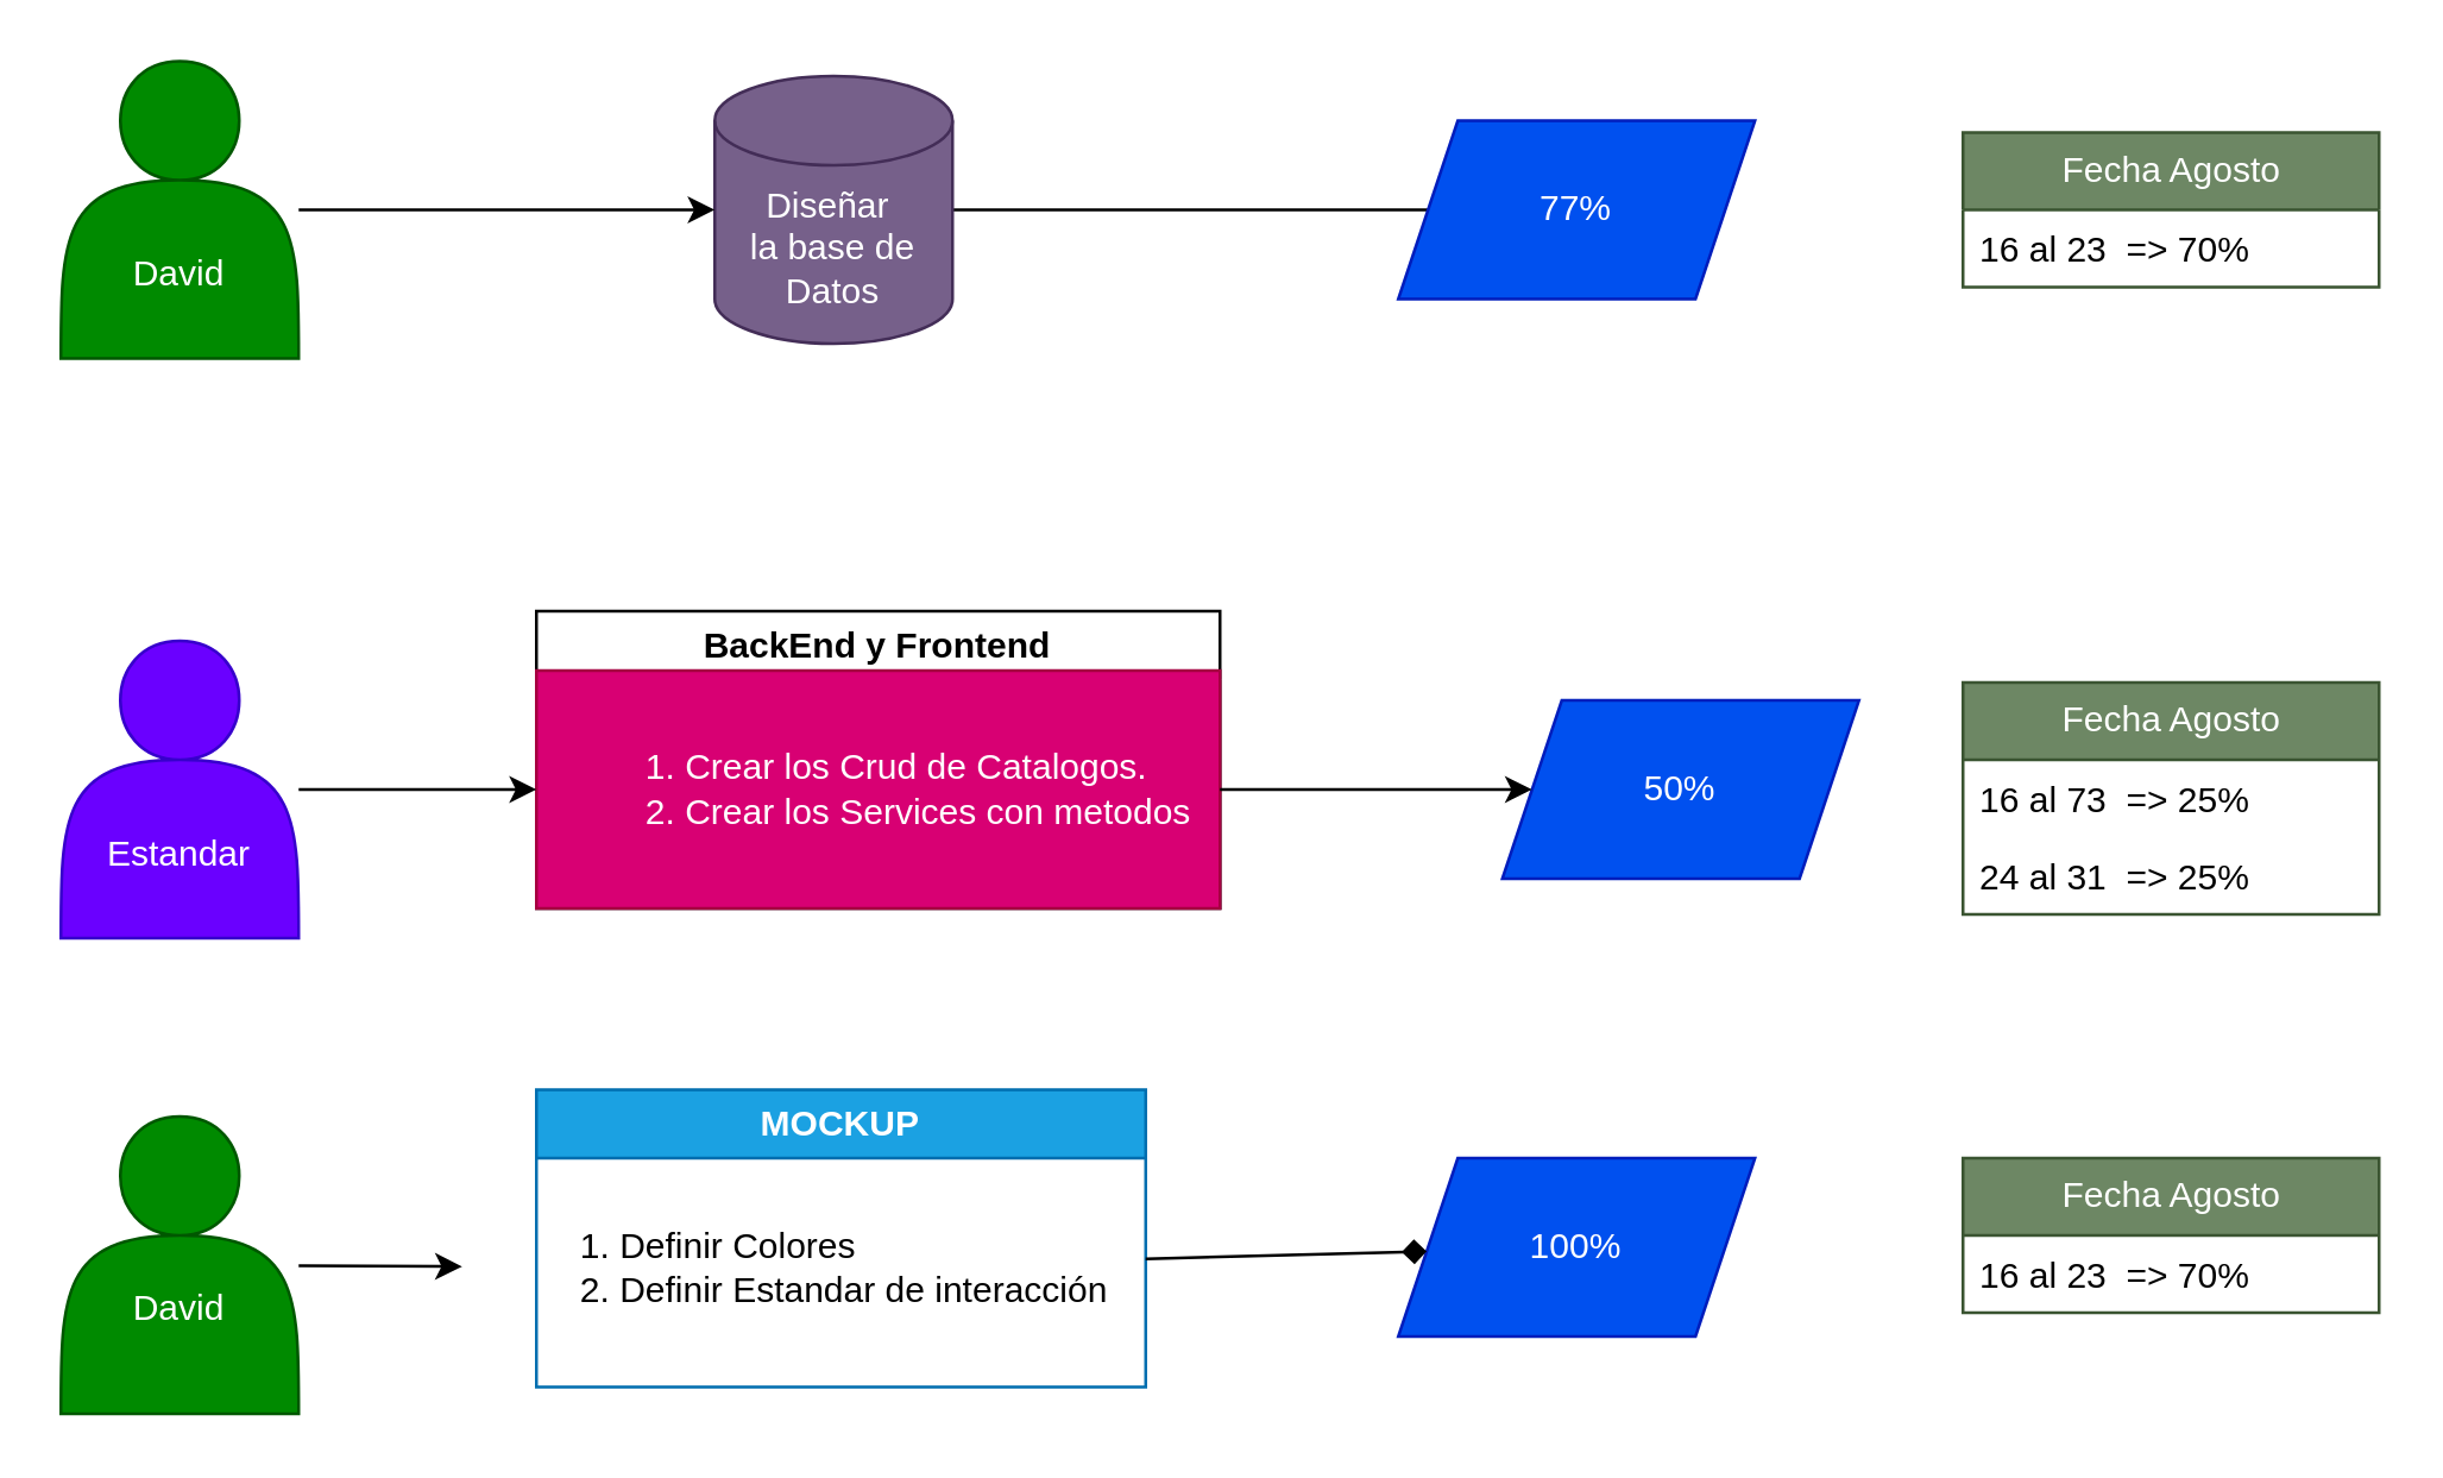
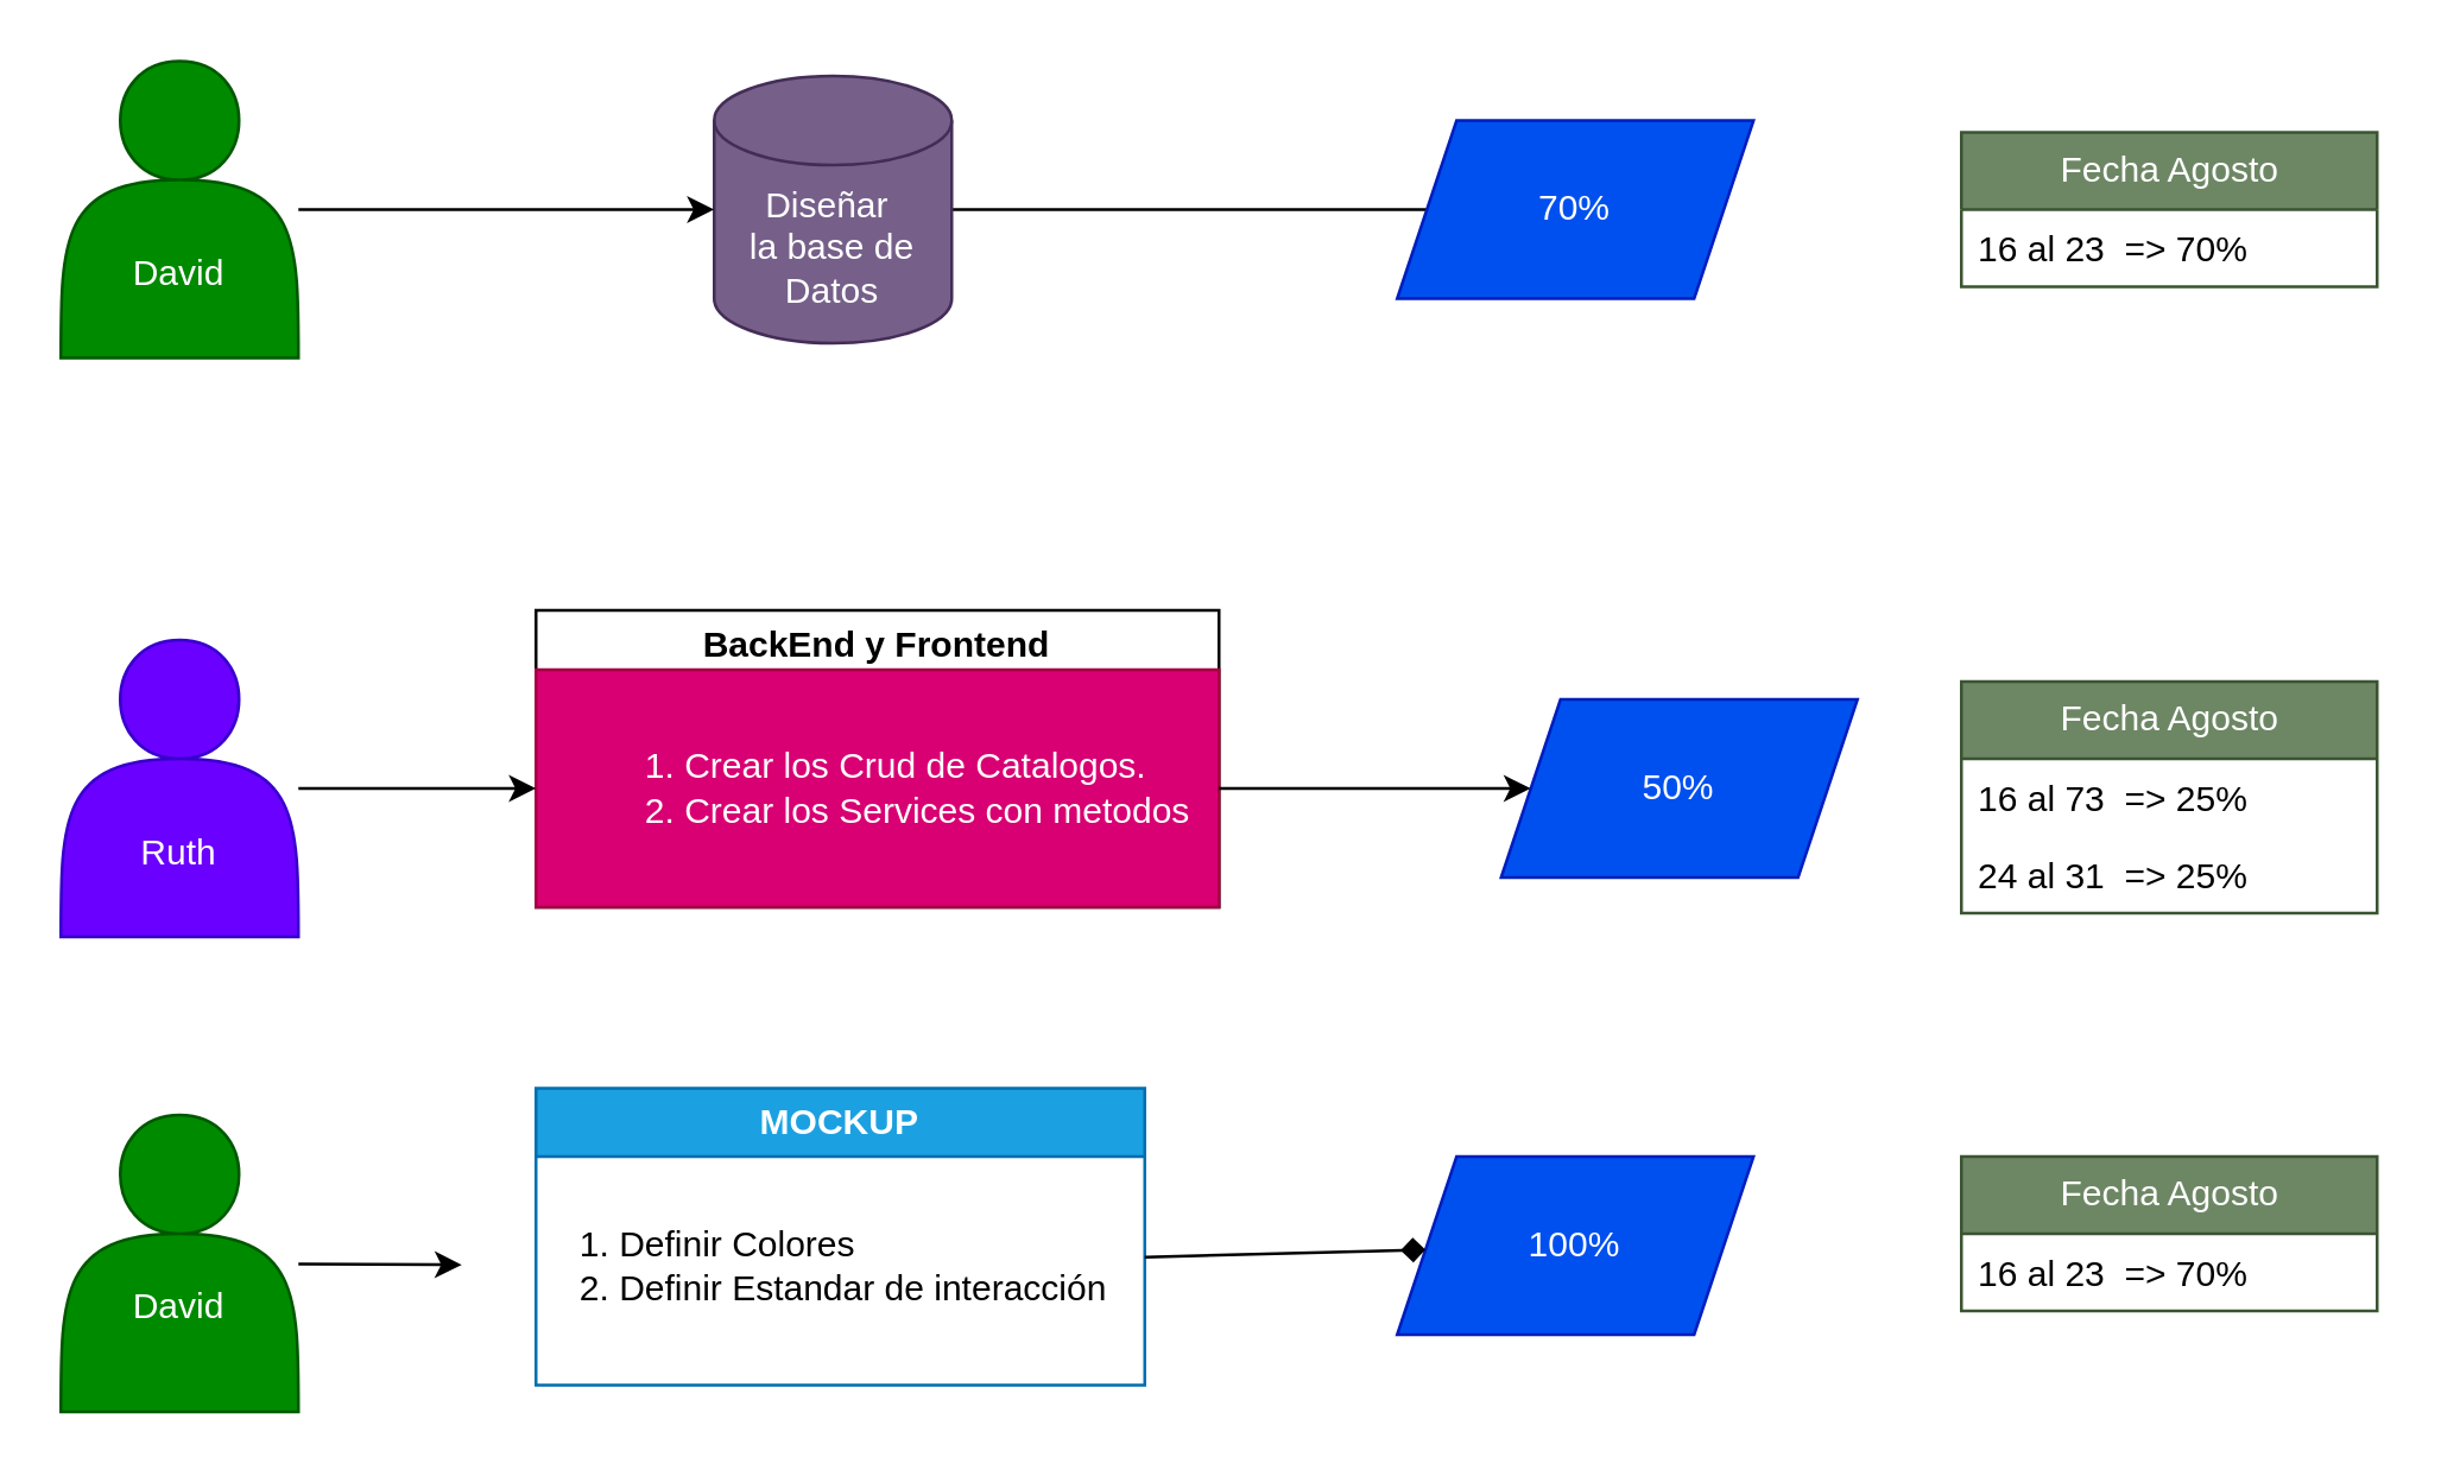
- <mxCell id="4" value="77%" style="shape=parallelogram;perimeter=parallelogramPerimeter;whiteSpace=wrap;html=1;fixedSize=1;fillColor=#0050ef;fontColor=#ffffff;strokeColor=#001DBC;" vertex="1" parent="1"><mxGeometry x="470" y="40" width="120" height="60" as="geometry" /></mxCell>
+ <mxCell id="4" value="70%" style="shape=parallelogram;perimeter=parallelogramPerimeter;whiteSpace=wrap;html=1;fixedSize=1;fillColor=#0050ef;fontColor=#ffffff;strokeColor=#001DBC;" vertex="1" parent="1"><mxGeometry x="470" y="40" width="120" height="60" as="geometry" /></mxCell>
- <mxCell id="10" value="&lt;br&gt;&lt;br&gt;&lt;br&gt;Estandar" style="shape=actor;whiteSpace=wrap;html=1;fillColor=#6a00ff;fontColor=#ffffff;strokeColor=#3700CC;" vertex="1" parent="1"><mxGeometry x="20" y="215" width="80" height="100" as="geometry" /></mxCell>
+ <mxCell id="10" value="&lt;br&gt;&lt;br&gt;&lt;br&gt;Ruth" style="shape=actor;whiteSpace=wrap;html=1;fillColor=#6a00ff;fontColor=#ffffff;strokeColor=#3700CC;" vertex="1" parent="1"><mxGeometry x="20" y="215" width="80" height="100" as="geometry" /></mxCell>
